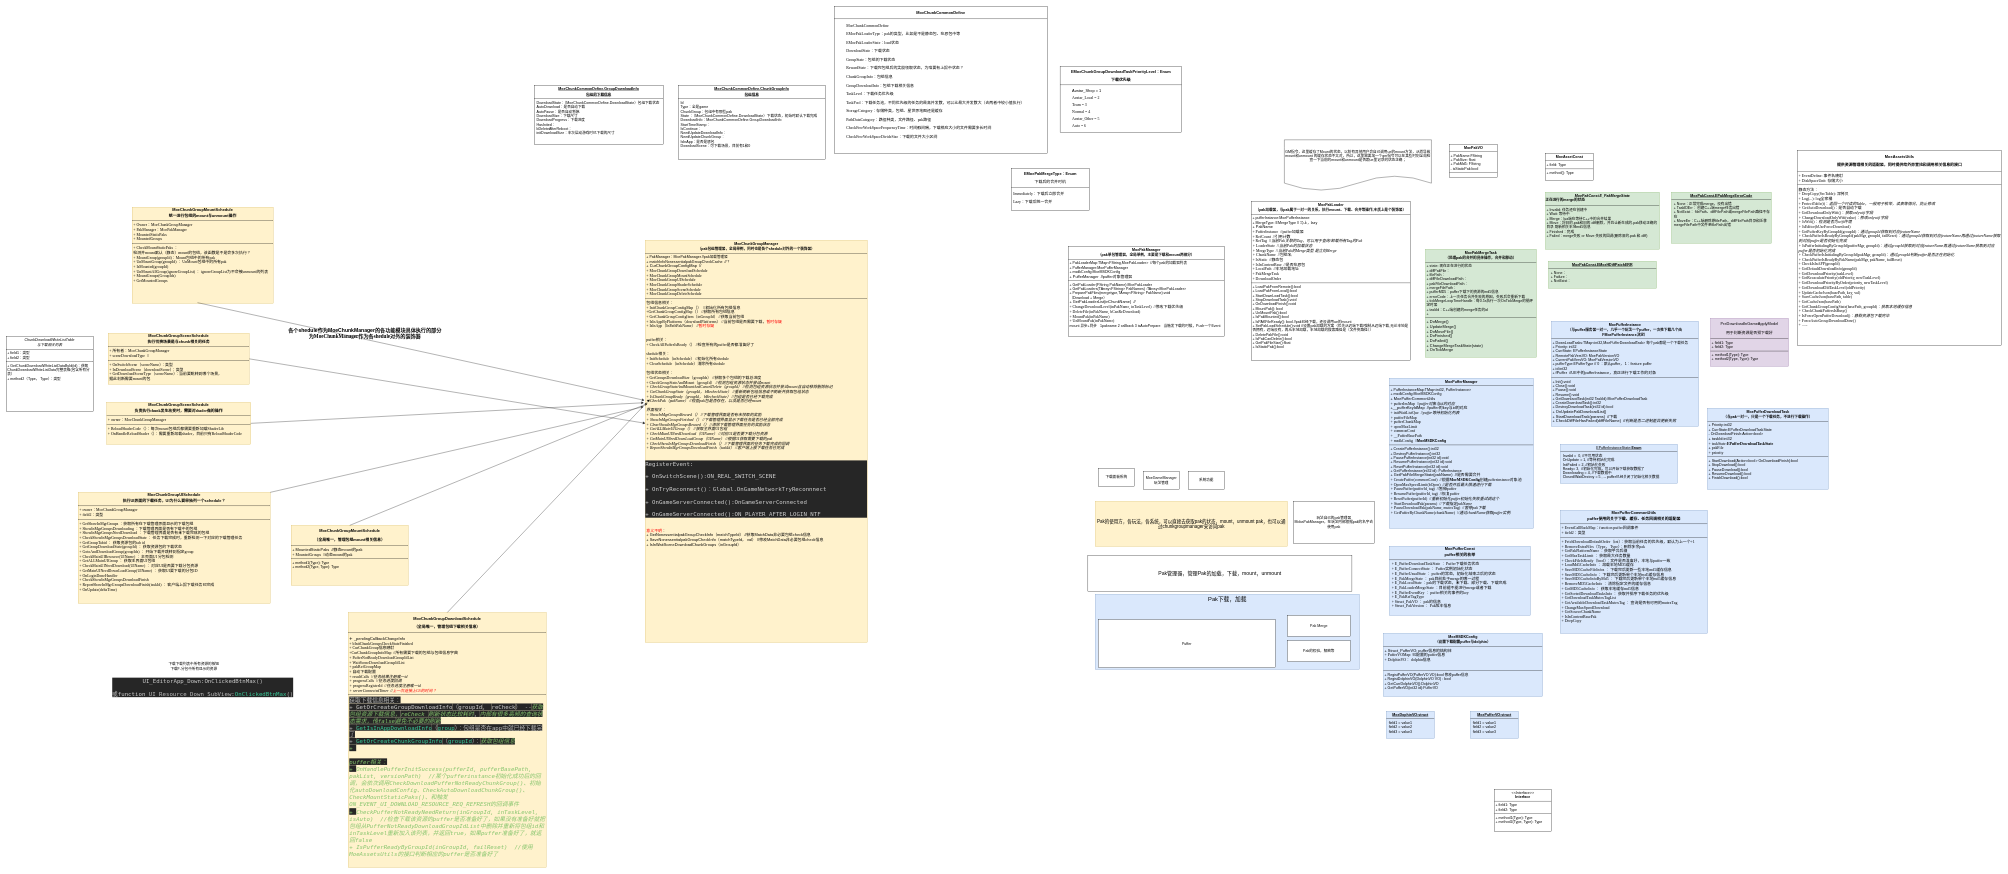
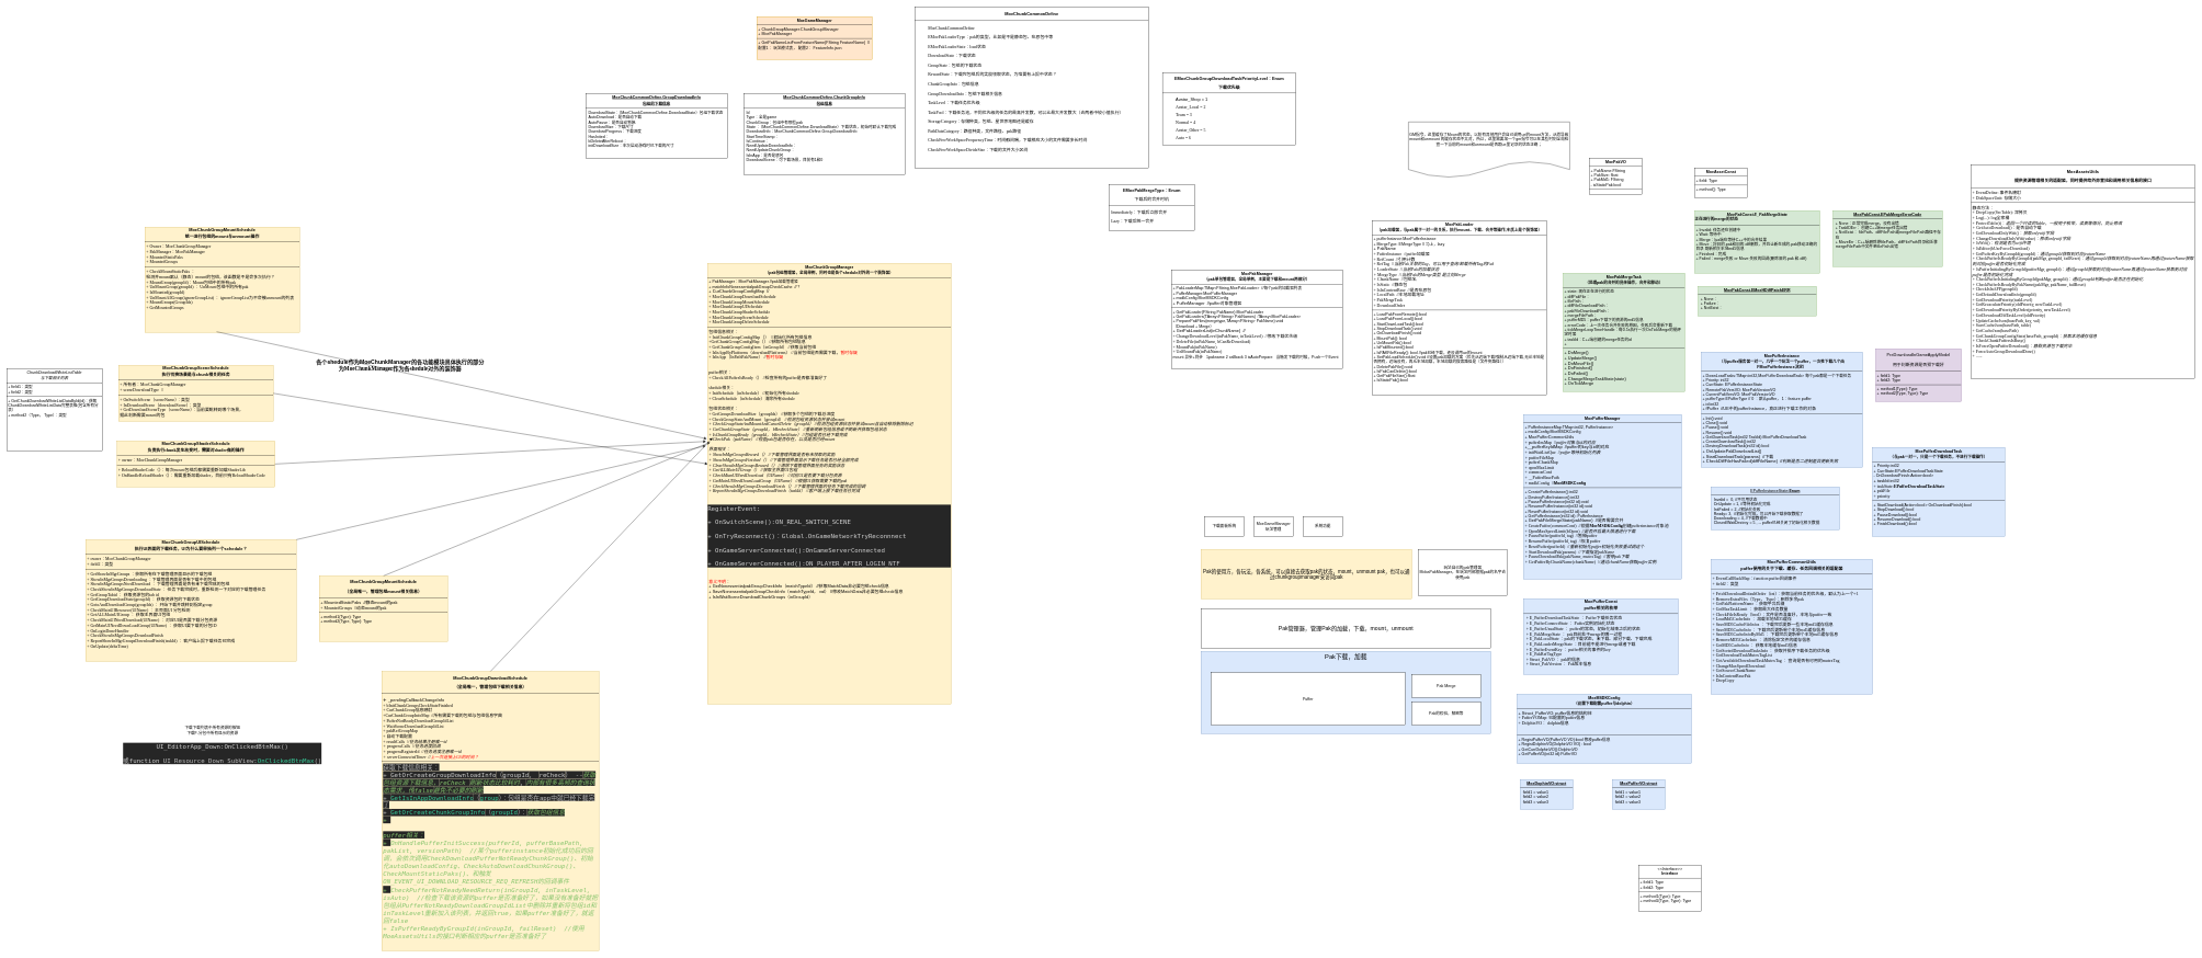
+ <mxCell id="14" value="&lt;p style=&quot;margin:0px;margin-top:4px;text-align:center;&quot;&gt;&lt;b&gt;MoeGameManager&lt;/b&gt;&lt;/p&gt;&lt;hr size=&quot;1&quot; style=&quot;border-style:solid;&quot;&gt;&lt;p style=&quot;margin:0px;margin-left:4px;&quot;&gt;+ ChunkGroupManager:ChunkGroupManager&lt;/p&gt;&lt;p style=&quot;margin:0px;margin-left:4px;&quot;&gt;+ MoePakManager&lt;/p&gt;&lt;hr size=&quot;1&quot; style=&quot;border-style:solid;&quot;&gt;&lt;p style=&quot;margin:0px;margin-left:4px;&quot;&gt;+ GetPakNameListFromFeatureName(FString FeatureName)&amp;nbsp; //配置1： 玩法模式表， 配置2： FeatureInfo.json&lt;br&gt;&lt;/p&gt;" style="verticalAlign=top;align=left;overflow=fill;html=1;whiteSpace=wrap;fillColor=#ffe6cc;strokeColor=#d79b00;" parent="1" vertex="1"><mxGeometry x="2300" y="50" width="350" height="130" as="geometry" /></mxCell>
- <mxCell id="10" value="GM指令，这里缓存了Mount的状态，以防有其他用户会自己调用ue的mount方法，从而导致mount和unmount 的缓存状态不太对，所以，这里需要加一个gm指令可以在某些时刻全局检查一下当前的mount和unmount是否跟ue里记录的状态正确；&lt;div&gt;&lt;br&gt;&lt;/div&gt;" style="shape=document;whiteSpace=wrap;html=1;boundedLbl=1;" parent="1" vertex="1"><mxGeometry x="4280" y="465" width="490" height="170" as="geometry" /></mxCell>
+ <mxCell id="10" value="GM指令，这里缓存了Mount的状态，以防有其他用户会自己调用ue的mount方法，从而导致mount和unmount 的缓存状态不太对，所以，这里需要加一个gm指令可以在某些时刻全局检查一下当前的mount和unmount是否跟ue里记录的状态正确；&lt;div&gt;&lt;br&gt;&lt;/div&gt;" style="shape=document;whiteSpace=wrap;html=1;boundedLbl=1;" parent="1" vertex="1"><mxGeometry x="4280" y="370" width="490" height="170" as="geometry" /></mxCell>
- <mxCell id="38" value="&lt;div style=&quot;text-align: center; line-height: 19px; white-space: pre; font-size: 13px;&quot;&gt;&lt;font style=&quot;font-size: 13px;&quot; face=&quot;Helvetica&quot;&gt;&lt;b&gt;MoeChunkGroupSceneSchedule&lt;/b&gt;&lt;/font&gt;&lt;/div&gt;&lt;div style=&quot;text-align: center; line-height: 19px; white-space: pre; font-size: 13px;&quot;&gt;&lt;font style=&quot;font-size: 13px;&quot; face=&quot;RELAgWFsJvdtGb-JRllp&quot;&gt;&lt;b&gt;负责执行chunk发生改变时，需要对shader做的操作&lt;/b&gt;&lt;/font&gt;&lt;/div&gt;&lt;hr size=&quot;1&quot; style=&quot;border-style: solid; font-size: 13px;&quot;&gt;&lt;p style=&quot;margin: 0px 0px 0px 4px; font-size: 13px;&quot;&gt;&lt;font style=&quot;font-size: 13px;&quot; face=&quot;RELAgWFsJvdtGb-JRllp&quot;&gt;+&amp;nbsp;&lt;font style=&quot;font-size: 13px;&quot;&gt;&lt;font style=&quot;font-size: 13px;&quot;&gt;&lt;span style=&quot;white-space: pre;&quot;&gt;owner&lt;/span&gt;：&lt;/font&gt;&lt;span style=&quot;white-space: pre;&quot;&gt;MoeChunkGroupManager&lt;/span&gt;&lt;/font&gt;&lt;/font&gt;&lt;/p&gt;&lt;hr size=&quot;1&quot; style=&quot;border-style: solid; font-size: 13px;&quot;&gt;&lt;p style=&quot;margin: 0px 0px 0px 4px; font-size: 13px;&quot;&gt;&lt;font style=&quot;font-size: 13px;&quot; face=&quot;RELAgWFsJvdtGb-JRllp&quot;&gt;+&amp;nbsp;&lt;font style=&quot;font-size: 13px;&quot;&gt;&lt;font style=&quot;font-size: 13px;&quot;&gt;&lt;span style=&quot;white-space: pre;&quot;&gt;ReloadShaderCode&lt;/span&gt;（）：每次mount包组后都需要重新&lt;/font&gt;&lt;span style=&quot;white-space: pre;&quot;&gt;加载ShaderLib&lt;/span&gt;&lt;/font&gt;&lt;/font&gt;&lt;/p&gt;&lt;p style=&quot;margin: 0px 0px 0px 4px; font-size: 13px;&quot;&gt;&lt;font style=&quot;font-size: 13px;&quot;&gt;&lt;font style=&quot;font-size: 13px;&quot;&gt;&lt;span style=&quot;white-space: pre;&quot;&gt;&lt;font face=&quot;RELAgWFsJvdtGb-JRllp&quot;&gt;+&lt;/font&gt;&lt;font style=&quot;font-size: 13px;&quot; face=&quot;Helvetica&quot;&gt; &lt;/font&gt;&lt;/span&gt;&lt;/font&gt;&lt;/font&gt;&lt;font style=&quot;font-size: 13px;&quot; face=&quot;LgHsMGE7hj-lfj-5sVJT&quot;&gt;&lt;span style=&quot;white-space: pre;&quot;&gt;OnHandleReloadShader（）：需要重新加载shader，目前只有&lt;/span&gt;&lt;span style=&quot;white-space: pre;&quot;&gt;ReloadShaderCode&lt;/span&gt;&lt;/font&gt;&lt;/p&gt;" style="verticalAlign=top;align=left;overflow=fill;html=1;whiteSpace=wrap;fillColor=#fff2cc;strokeColor=#d6b656;" parent="1" vertex="1"><mxGeometry x="355" y="1340" width="480" height="140" as="geometry" /></mxCell>
+ <mxCell id="38" value="&lt;div style=&quot;text-align: center; line-height: 19px; white-space: pre; font-size: 13px;&quot;&gt;&lt;font style=&quot;font-size: 13px;&quot; face=&quot;Helvetica&quot;&gt;&lt;b&gt;MoeChunkGroupShaderSchedule&lt;/b&gt;&lt;/font&gt;&lt;/div&gt;&lt;div style=&quot;text-align: center; line-height: 19px; white-space: pre; font-size: 13px;&quot;&gt;&lt;font style=&quot;font-size: 13px;&quot; face=&quot;RELAgWFsJvdtGb-JRllp&quot;&gt;&lt;b&gt;负责执行chunk发生改变时，需要对shader做的操作&lt;/b&gt;&lt;/font&gt;&lt;/div&gt;&lt;hr size=&quot;1&quot; style=&quot;border-style: solid; font-size: 13px;&quot;&gt;&lt;p style=&quot;margin: 0px 0px 0px 4px; font-size: 13px;&quot;&gt;&lt;font style=&quot;font-size: 13px;&quot; face=&quot;RELAgWFsJvdtGb-JRllp&quot;&gt;+&amp;nbsp;&lt;font style=&quot;font-size: 13px;&quot;&gt;&lt;font style=&quot;font-size: 13px;&quot;&gt;&lt;span style=&quot;white-space: pre;&quot;&gt;owner&lt;/span&gt;：&lt;/font&gt;&lt;span style=&quot;white-space: pre;&quot;&gt;MoeChunkGroupManager&lt;/span&gt;&lt;/font&gt;&lt;/font&gt;&lt;/p&gt;&lt;hr size=&quot;1&quot; style=&quot;border-style: solid; font-size: 13px;&quot;&gt;&lt;p style=&quot;margin: 0px 0px 0px 4px; font-size: 13px;&quot;&gt;&lt;font style=&quot;font-size: 13px;&quot; face=&quot;RELAgWFsJvdtGb-JRllp&quot;&gt;+&amp;nbsp;&lt;font style=&quot;font-size: 13px;&quot;&gt;&lt;font style=&quot;font-size: 13px;&quot;&gt;&lt;span style=&quot;white-space: pre;&quot;&gt;ReloadShaderCode&lt;/span&gt;（）：每次mount包组后都需要重新&lt;/font&gt;&lt;span style=&quot;white-space: pre;&quot;&gt;加载ShaderLib&lt;/span&gt;&lt;/font&gt;&lt;/font&gt;&lt;/p&gt;&lt;p style=&quot;margin: 0px 0px 0px 4px; font-size: 13px;&quot;&gt;&lt;font style=&quot;font-size: 13px;&quot;&gt;&lt;font style=&quot;font-size: 13px;&quot;&gt;&lt;span style=&quot;white-space: pre;&quot;&gt;&lt;font face=&quot;RELAgWFsJvdtGb-JRllp&quot;&gt;+&lt;/font&gt;&lt;font style=&quot;font-size: 13px;&quot; face=&quot;Helvetica&quot;&gt; &lt;/font&gt;&lt;/span&gt;&lt;/font&gt;&lt;/font&gt;&lt;font style=&quot;font-size: 13px;&quot; face=&quot;LgHsMGE7hj-lfj-5sVJT&quot;&gt;&lt;span style=&quot;white-space: pre;&quot;&gt;OnHandleReloadShader（）：需要重新加载shader，目前只有&lt;/span&gt;&lt;span style=&quot;white-space: pre;&quot;&gt;ReloadShaderCode&lt;/span&gt;&lt;/font&gt;&lt;/p&gt;" style="verticalAlign=top;align=left;overflow=fill;html=1;whiteSpace=wrap;fillColor=#fff2cc;strokeColor=#d6b656;" parent="1" vertex="1"><mxGeometry x="355" y="1340" width="480" height="140" as="geometry" /></mxCell>
- <mxCell id="23" value="下载面板系统" style="rounded=0;whiteSpace=wrap;html=1;" parent="1" vertex="1"><mxGeometry x="3660" y="1560" width="120" height="60" as="geometry" /></mxCell>
+ <mxCell id="23" value="下载面板系统" style="rounded=0;whiteSpace=wrap;html=1;" parent="1" vertex="1"><mxGeometry x="3660" y="1570" width="120" height="60" as="geometry" /></mxCell>
- <mxCell id="21" value="Pak管理器，管理Pak的加载，下载，mount，unmount" style="rounded=0;whiteSpace=wrap;html=1;fontSize=17;" parent="1" vertex="1"><mxGeometry x="3625" y="1850" width="880" height="120" as="geometry" /></mxCell>
+ <mxCell id="21" value="Pak管理器，管理Pak的加载，下载，mount，unmount" style="rounded=0;whiteSpace=wrap;html=1;fontSize=17;" parent="1" vertex="1"><mxGeometry x="3650" y="1850" width="880" height="120" as="geometry" /></mxCell>
- <mxCell id="18" value="Puffer" style="rounded=0;whiteSpace=wrap;html=1;" parent="1" vertex="1"><mxGeometry x="3660" y="2064" width="590" height="160" as="geometry" /></mxCell>
+ <mxCell id="18" value="Puffer" style="rounded=0;whiteSpace=wrap;html=1;" parent="1" vertex="1"><mxGeometry x="3680" y="2044" width="590" height="160" as="geometry" /></mxCell>
